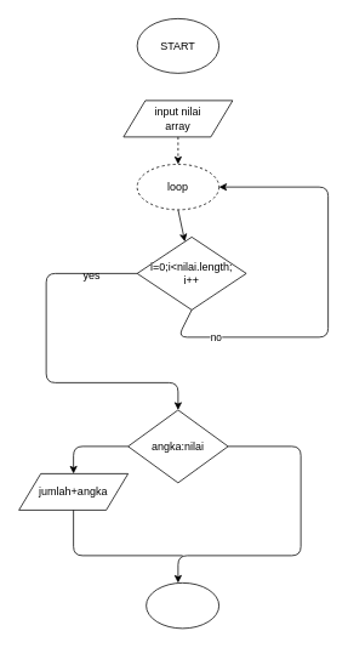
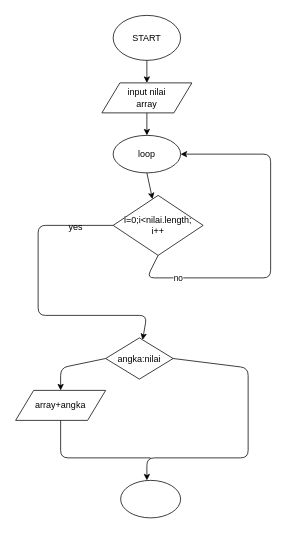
+ <mxCell id="3" value="" style="endArrow=classic;html=1;exitX=0.5;exitY=1;exitDx=0;exitDy=0;" edge="1" parent="1" source="2" target="4"><mxGeometry width="50" height="50" relative="1" as="geometry"><mxPoint x="200" y="90" as="sourcePoint" /><mxPoint x="195" y="120" as="targetPoint" /></mxGeometry></mxCell>
- <mxCell id="5" value="" style="endArrow=classic;html=1;exitX=0.5;exitY=1;exitDx=0;exitDy=0;dashed=1;" edge="1" parent="1" source="4" target="6"><mxGeometry width="50" height="50" relative="1" as="geometry"><mxPoint x="200" y="160" as="sourcePoint" /><mxPoint x="195" y="190" as="targetPoint" /></mxGeometry></mxCell>
+ <mxCell id="5" value="" style="endArrow=classic;html=1;exitX=0.5;exitY=1;exitDx=0;exitDy=0;" edge="1" parent="1" source="4" target="6"><mxGeometry width="50" height="50" relative="1" as="geometry"><mxPoint x="200" y="160" as="sourcePoint" /><mxPoint x="195" y="190" as="targetPoint" /></mxGeometry></mxCell>
- <mxCell id="6" value="loop" style="ellipse;whiteSpace=wrap;html=1;dashed=1;" vertex="1" parent="1"><mxGeometry x="150" y="180" width="90" height="50" as="geometry" /></mxCell>
+ <mxCell id="6" value="loop" style="ellipse;whiteSpace=wrap;html=1;" vertex="1" parent="1"><mxGeometry x="150" y="180" width="90" height="50" as="geometry" /></mxCell>
- <mxCell id="12" value="angka:nilai" style="rhombus;whiteSpace=wrap;html=1;" vertex="1" parent="1"><mxGeometry x="140" y="450" width="110" height="80" as="geometry" /></mxCell>
+ <mxCell id="12" value="angka:nilai" style="rhombus;whiteSpace=wrap;html=1;" vertex="1" parent="1"><mxGeometry x="140" y="450" width="90" height="55" as="geometry" /></mxCell>
- <mxCell id="16" value="jumlah+angka" style="shape=parallelogram;perimeter=parallelogramPerimeter;whiteSpace=wrap;html=1;" vertex="1" parent="1"><mxGeometry x="20" y="520" width="120" height="40" as="geometry" /></mxCell>
+ <mxCell id="16" value="array+angka" style="shape=parallelogram;perimeter=parallelogramPerimeter;whiteSpace=wrap;html=1;" vertex="1" parent="1"><mxGeometry x="20" y="520" width="120" height="40" as="geometry" /></mxCell>
